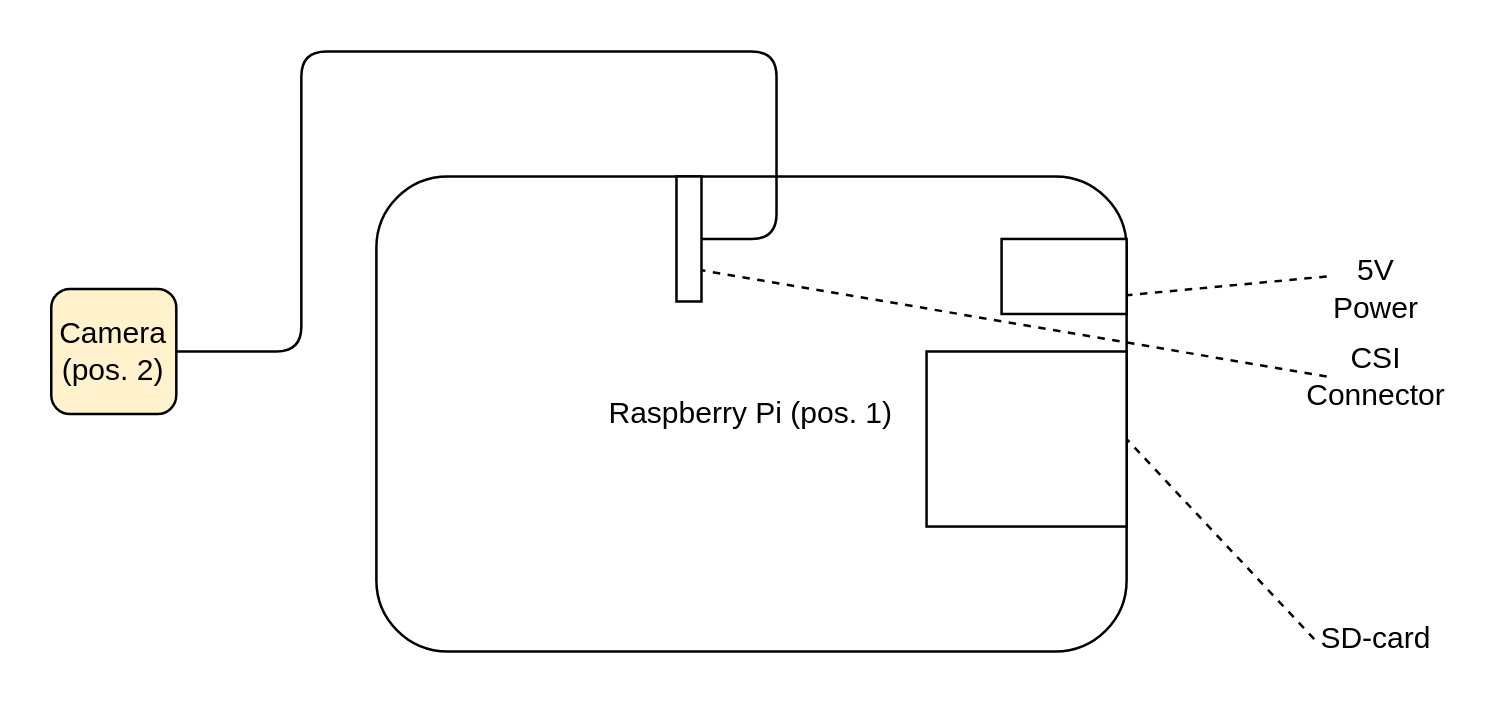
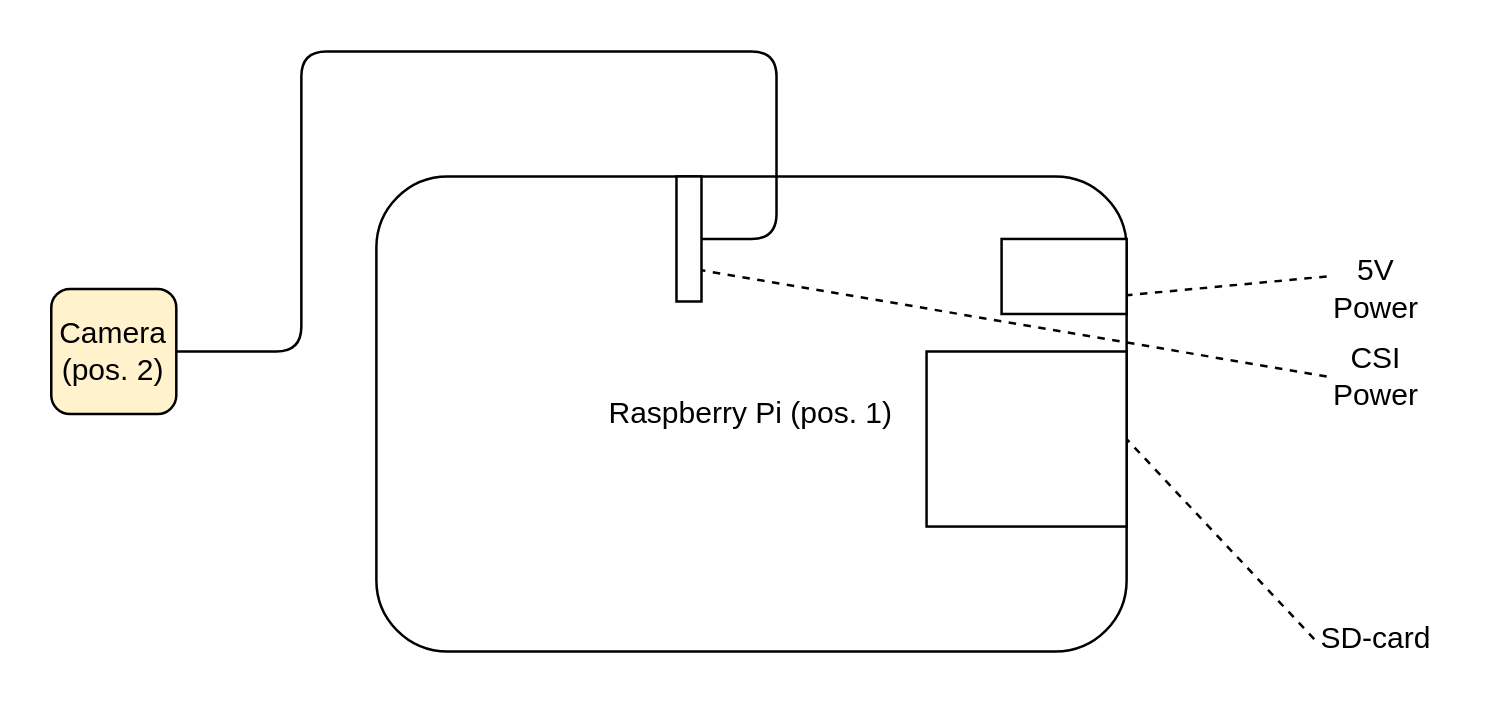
- <mxCell id="9" value="CSI Connector" style="text;html=1;strokeColor=none;fillColor=none;align=center;verticalAlign=middle;whiteSpace=wrap;rounded=0;" vertex="1" parent="1"><mxGeometry x="530" y="140" width="40" height="20" as="geometry" /></mxCell>
+ <mxCell id="9" value="CSI Power" style="text;html=1;strokeColor=none;fillColor=none;align=center;verticalAlign=middle;whiteSpace=wrap;rounded=0;" vertex="1" parent="1"><mxGeometry x="530" y="140" width="40" height="20" as="geometry" /></mxCell>
